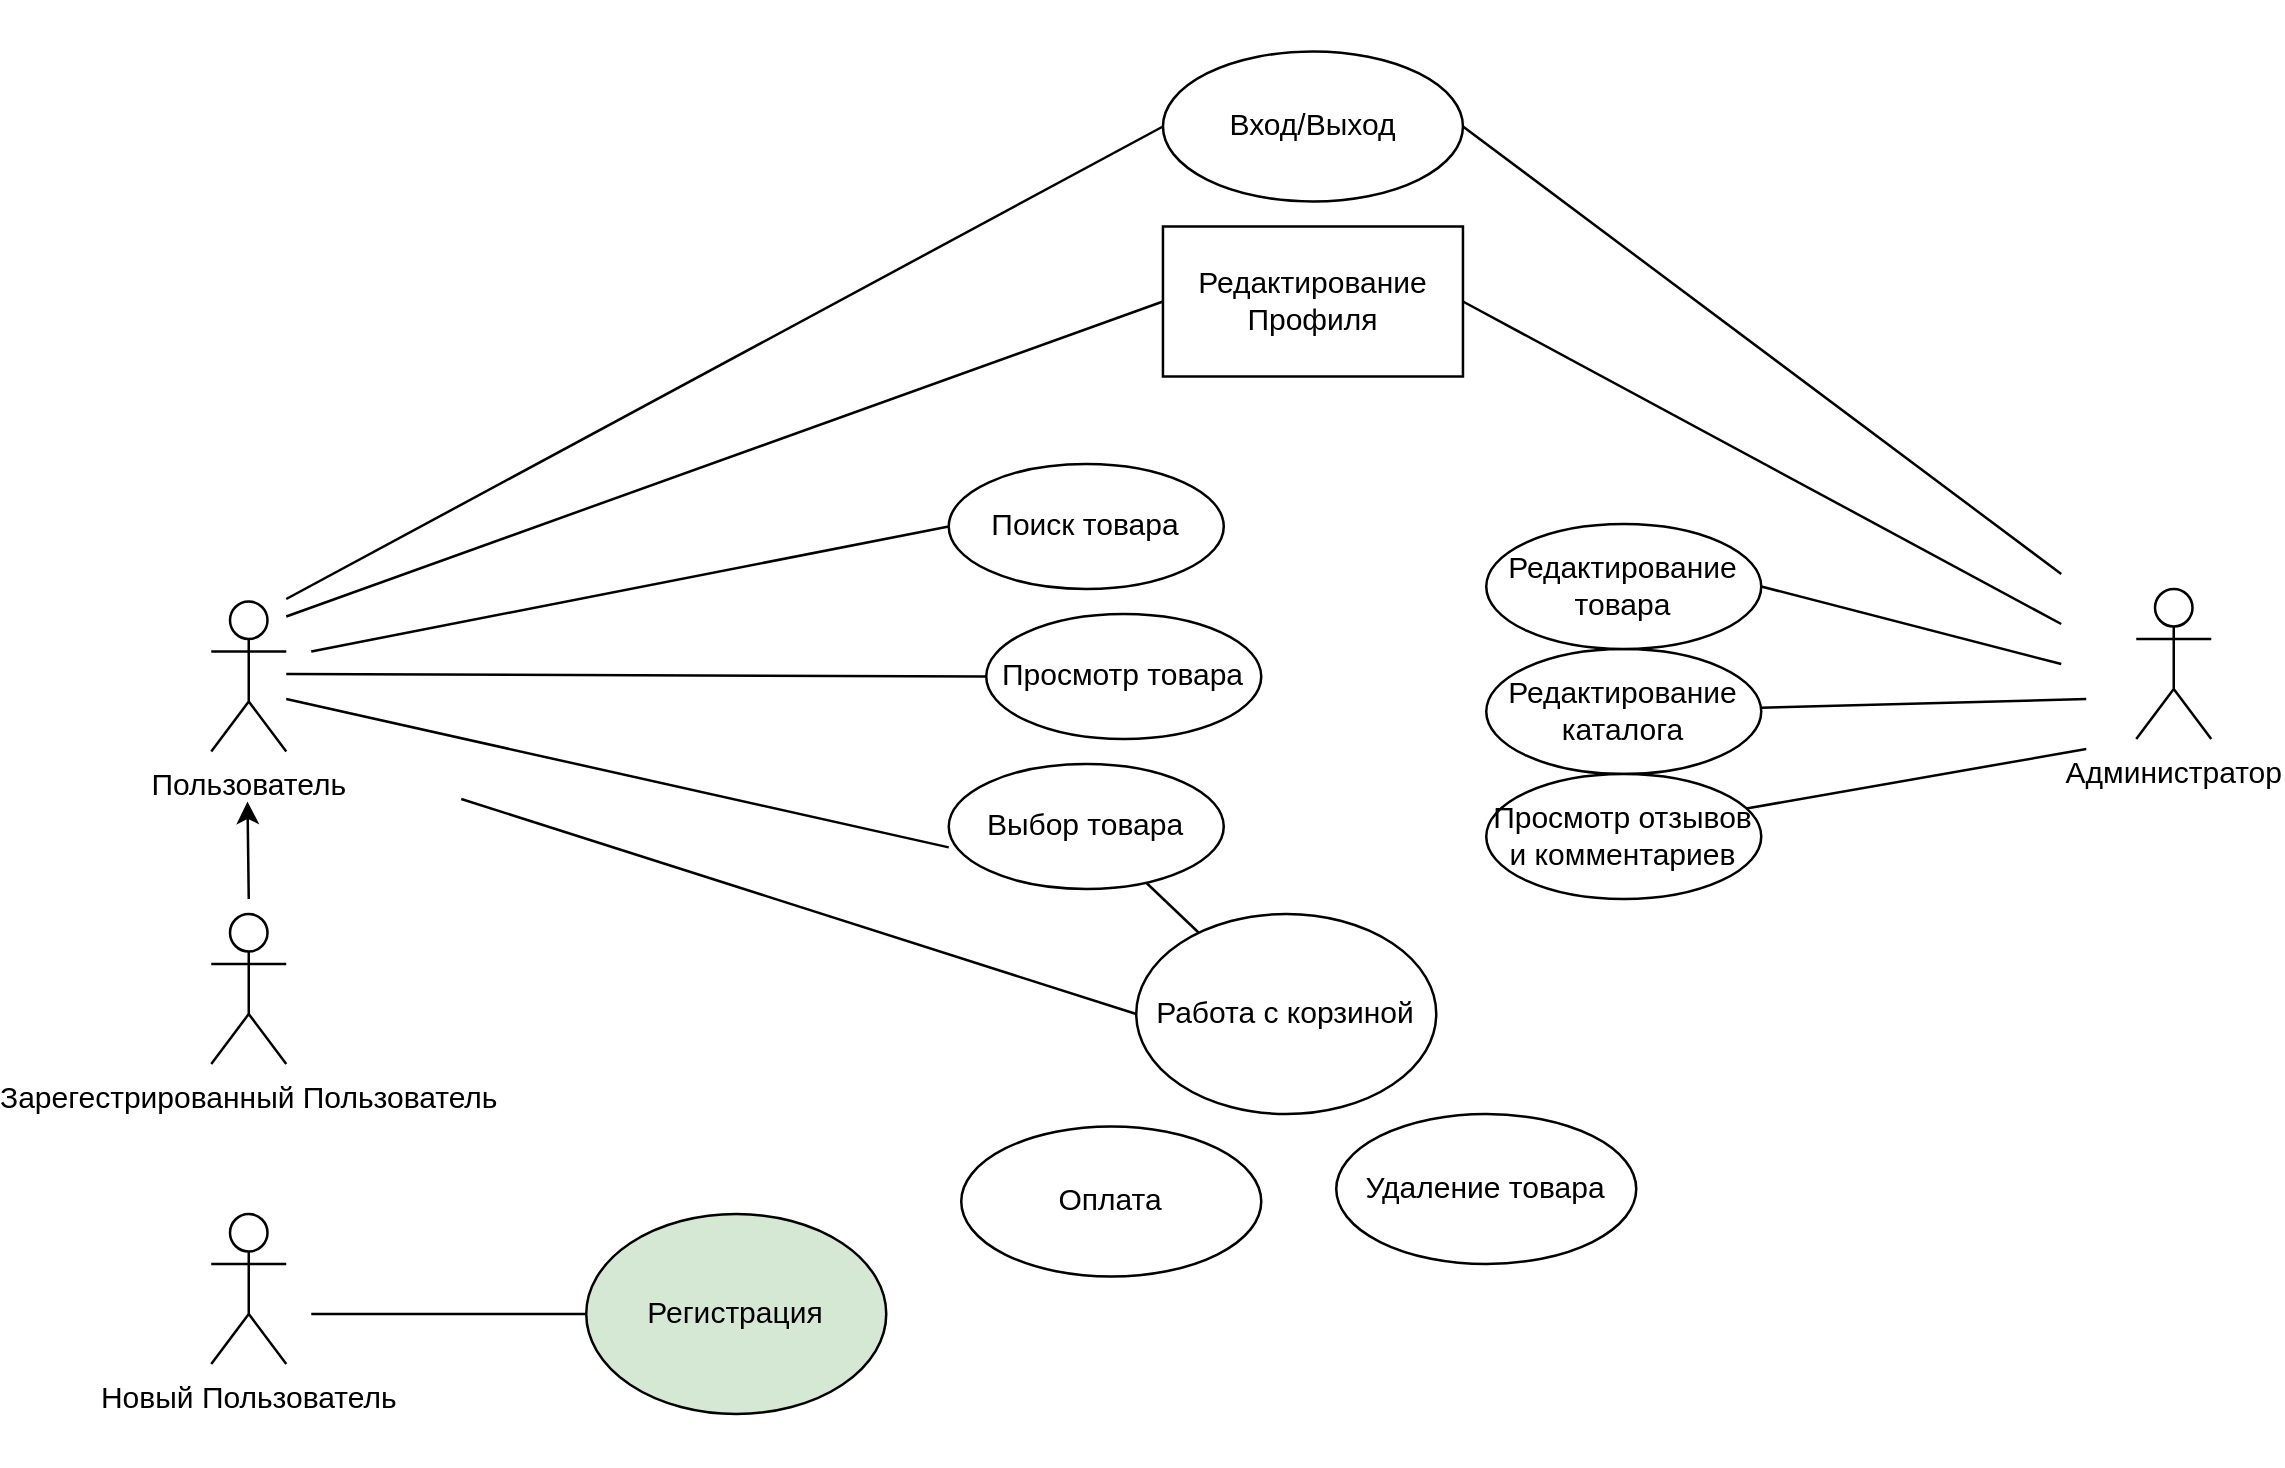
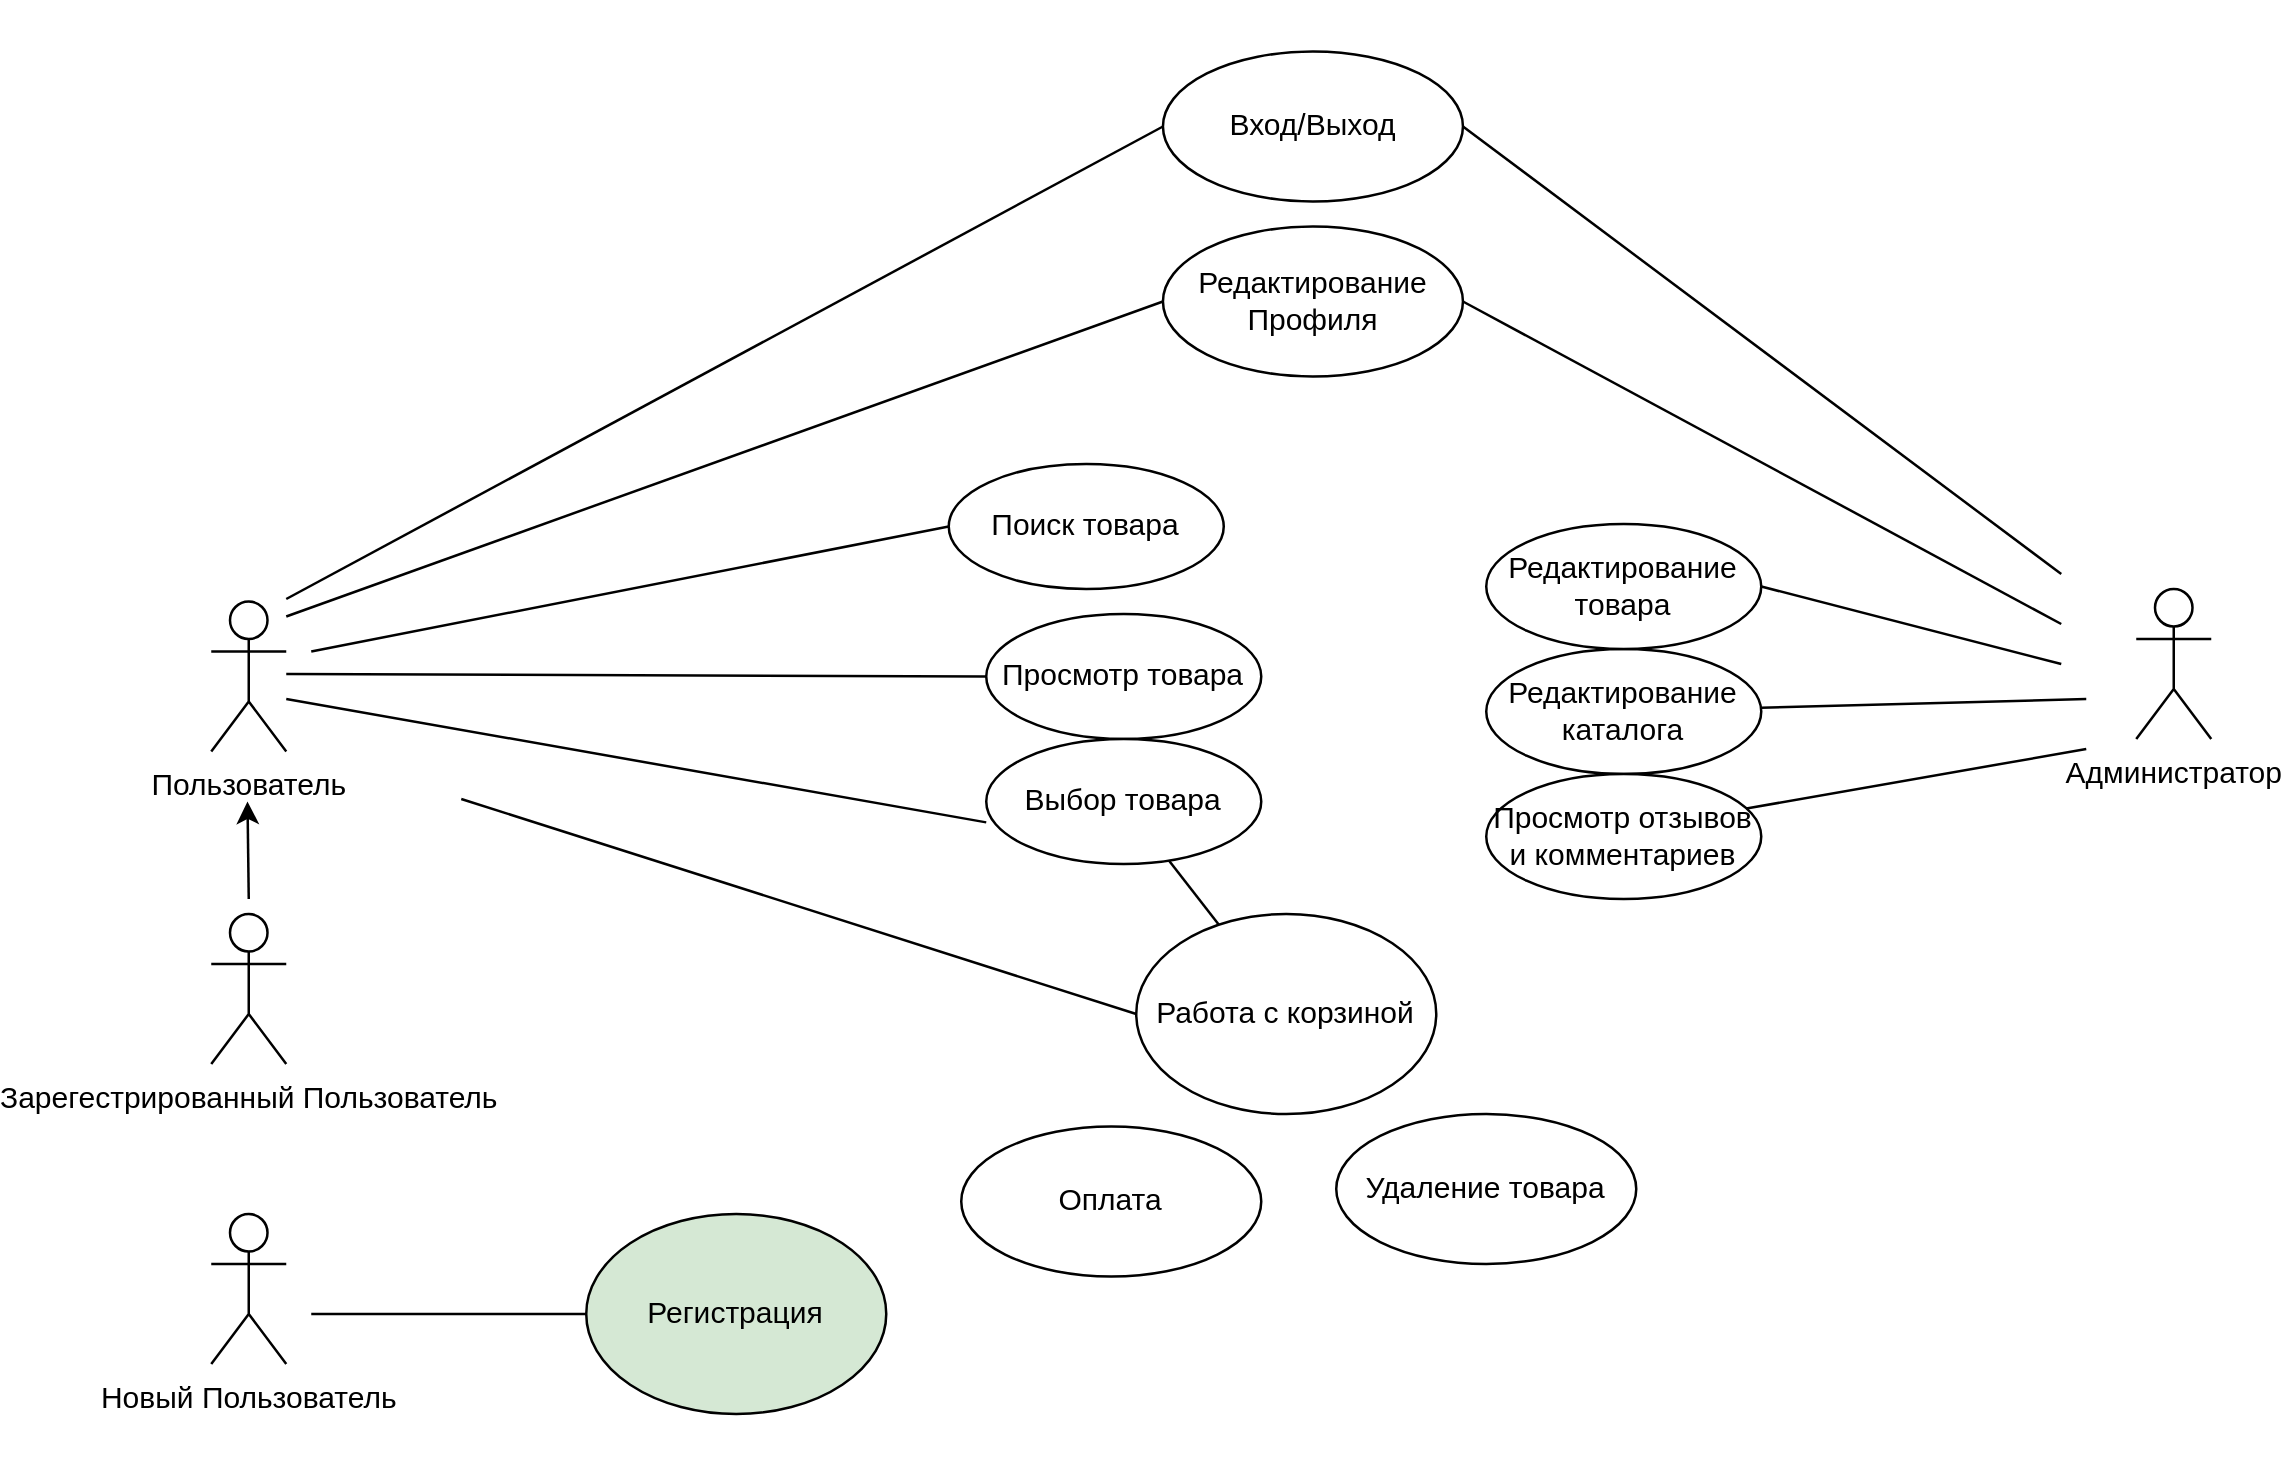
- <mxCell id="22" value="Редактирование Профиля" style="whiteSpace=wrap;html=1;rounded=0;" parent="1" vertex="1"><mxGeometry x="400.68" y="90" width="120" height="60" as="geometry" /></mxCell>
+ <mxCell id="22" value="Редактирование Профиля" style="ellipse;whiteSpace=wrap;html=1;" parent="1" vertex="1"><mxGeometry x="400.68" y="90" width="120" height="60" as="geometry" /></mxCell>
- <mxCell id="15" value="Выбор товара" style="ellipse;whiteSpace=wrap;html=1;" parent="1" vertex="1"><mxGeometry x="315" y="305" width="110" height="50" as="geometry" /></mxCell>
+ <mxCell id="15" value="Выбор товара" style="ellipse;whiteSpace=wrap;html=1;" parent="1" vertex="1"><mxGeometry x="330" y="295" width="110" height="50" as="geometry" /></mxCell>
